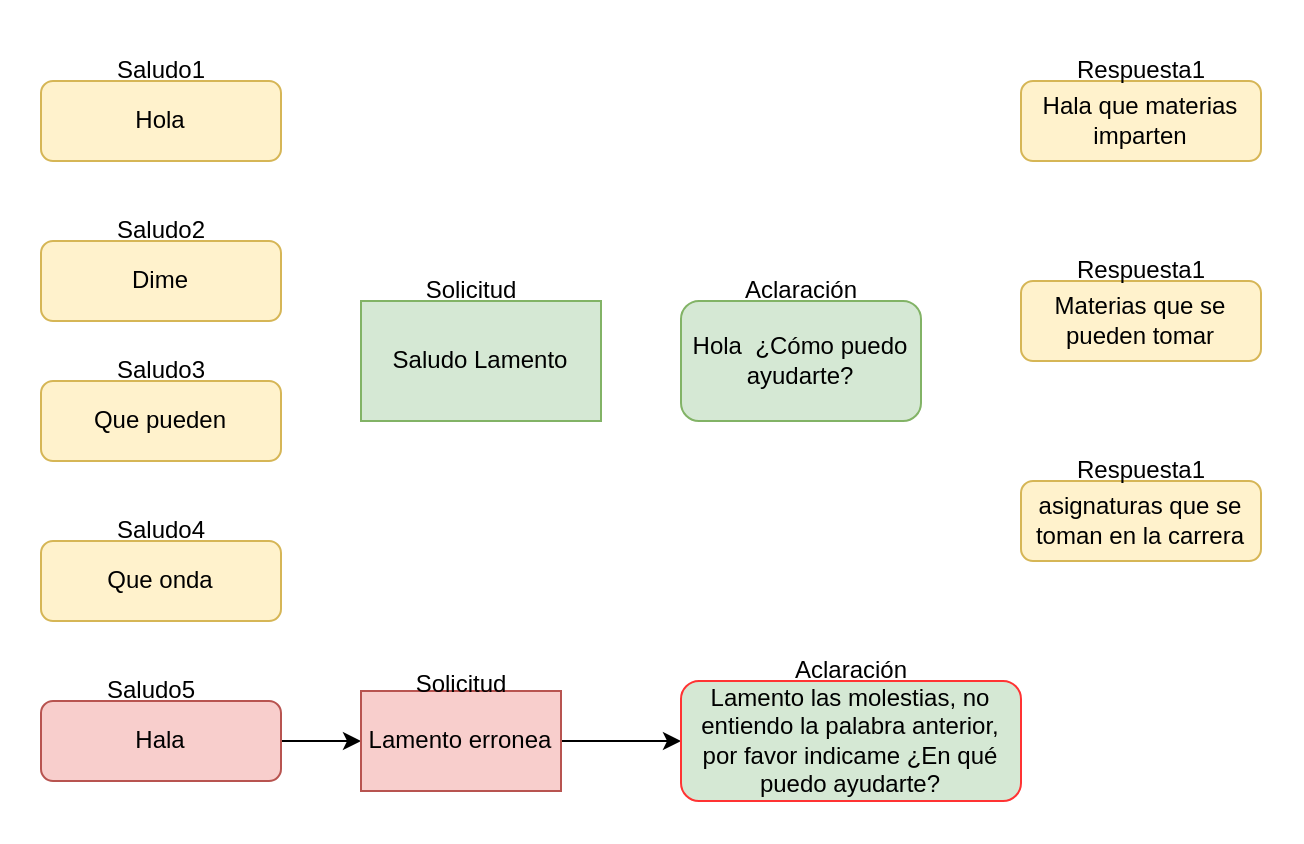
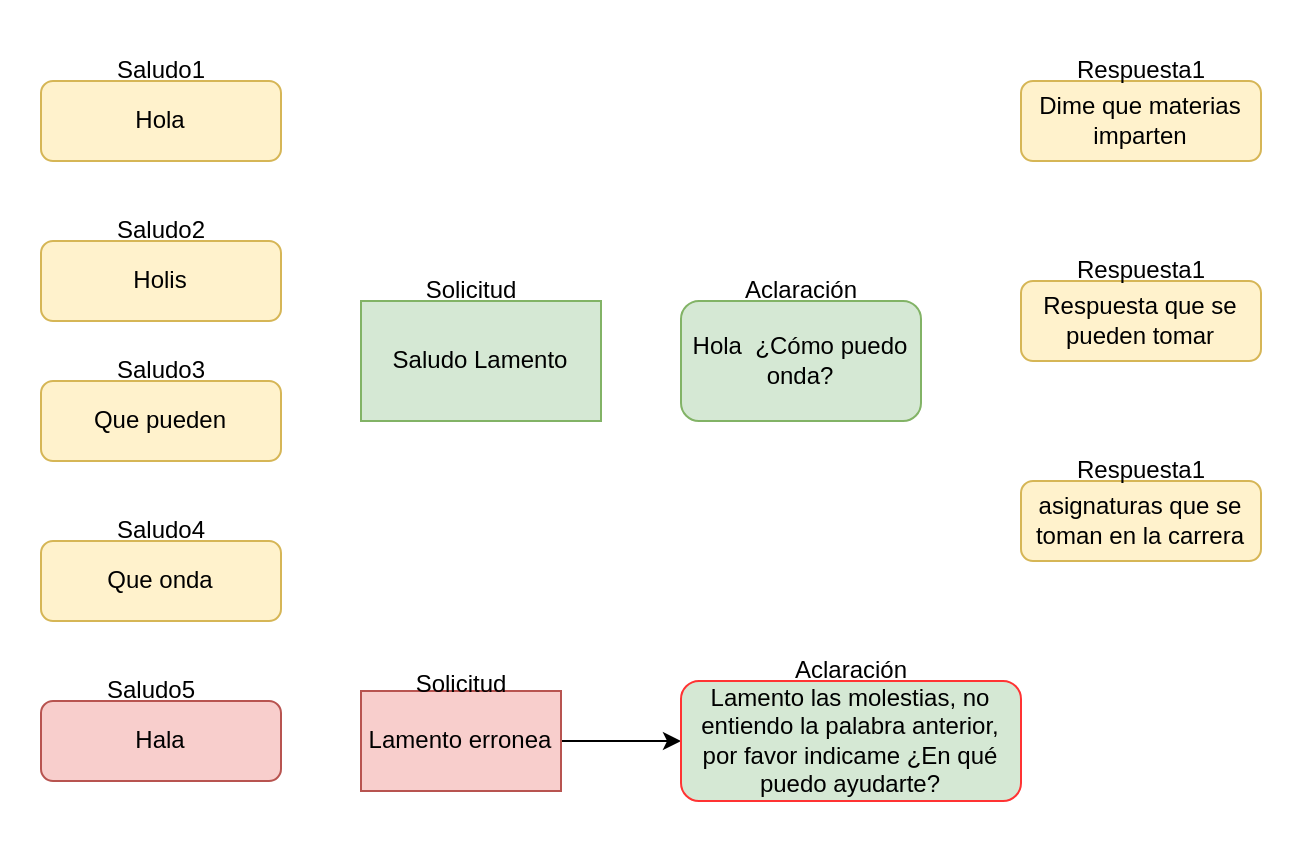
- <mxCell id="13" value="Hala que materias imparten" style="rounded=1;whiteSpace=wrap;html=1;fontSize=12;glass=0;strokeWidth=1;shadow=0;fillColor=#fff2cc;strokeColor=#d6b656;" vertex="1" parent="1"><mxGeometry x="510" y="40" width="120" height="40" as="geometry" /></mxCell>
+ <mxCell id="13" value="Dime que materias imparten" style="rounded=1;whiteSpace=wrap;html=1;fontSize=12;glass=0;strokeWidth=1;shadow=0;fillColor=#fff2cc;strokeColor=#d6b656;" vertex="1" parent="1"><mxGeometry x="510" y="40" width="120" height="40" as="geometry" /></mxCell>
- <mxCell id="3" value="Dime" style="rounded=1;whiteSpace=wrap;html=1;fontSize=12;glass=0;strokeWidth=1;shadow=0;fillColor=#fff2cc;strokeColor=#d6b656;" parent="1" vertex="1"><mxGeometry x="20" y="120" width="120" height="40" as="geometry" /></mxCell>
+ <mxCell id="3" value="Holis" style="rounded=1;whiteSpace=wrap;html=1;fontSize=12;glass=0;strokeWidth=1;shadow=0;fillColor=#fff2cc;strokeColor=#d6b656;" parent="1" vertex="1"><mxGeometry x="20" y="120" width="120" height="40" as="geometry" /></mxCell>
- <mxCell id="15" value="Materias que se pueden tomar" style="rounded=1;whiteSpace=wrap;html=1;fontSize=12;glass=0;strokeWidth=1;shadow=0;fillColor=#fff2cc;strokeColor=#d6b656;" vertex="1" parent="1"><mxGeometry x="510" y="140" width="120" height="40" as="geometry" /></mxCell>
+ <mxCell id="15" value="Respuesta que se pueden tomar" style="rounded=1;whiteSpace=wrap;html=1;fontSize=12;glass=0;strokeWidth=1;shadow=0;fillColor=#fff2cc;strokeColor=#d6b656;" vertex="1" parent="1"><mxGeometry x="510" y="140" width="120" height="40" as="geometry" /></mxCell>
- <mxCell id="11" value="Hola  ¿Cómo puedo ayudarte?" style="rounded=1;whiteSpace=wrap;html=1;fillColor=#d5e8d4;strokeColor=#82b366;" vertex="1" parent="1"><mxGeometry x="340" y="150" width="120" height="60" as="geometry" /></mxCell>
+ <mxCell id="11" value="Hola  ¿Cómo puedo onda?" style="rounded=1;whiteSpace=wrap;html=1;fillColor=#d5e8d4;strokeColor=#82b366;" vertex="1" parent="1"><mxGeometry x="340" y="150" width="120" height="60" as="geometry" /></mxCell>
- <mxCell id="20" value="" style="edgeStyle=orthogonalEdgeStyle;rounded=0;orthogonalLoop=1;jettySize=auto;html=1;" edge="1" parent="1" source="21" target="24"><mxGeometry relative="1" as="geometry" /></mxCell>
